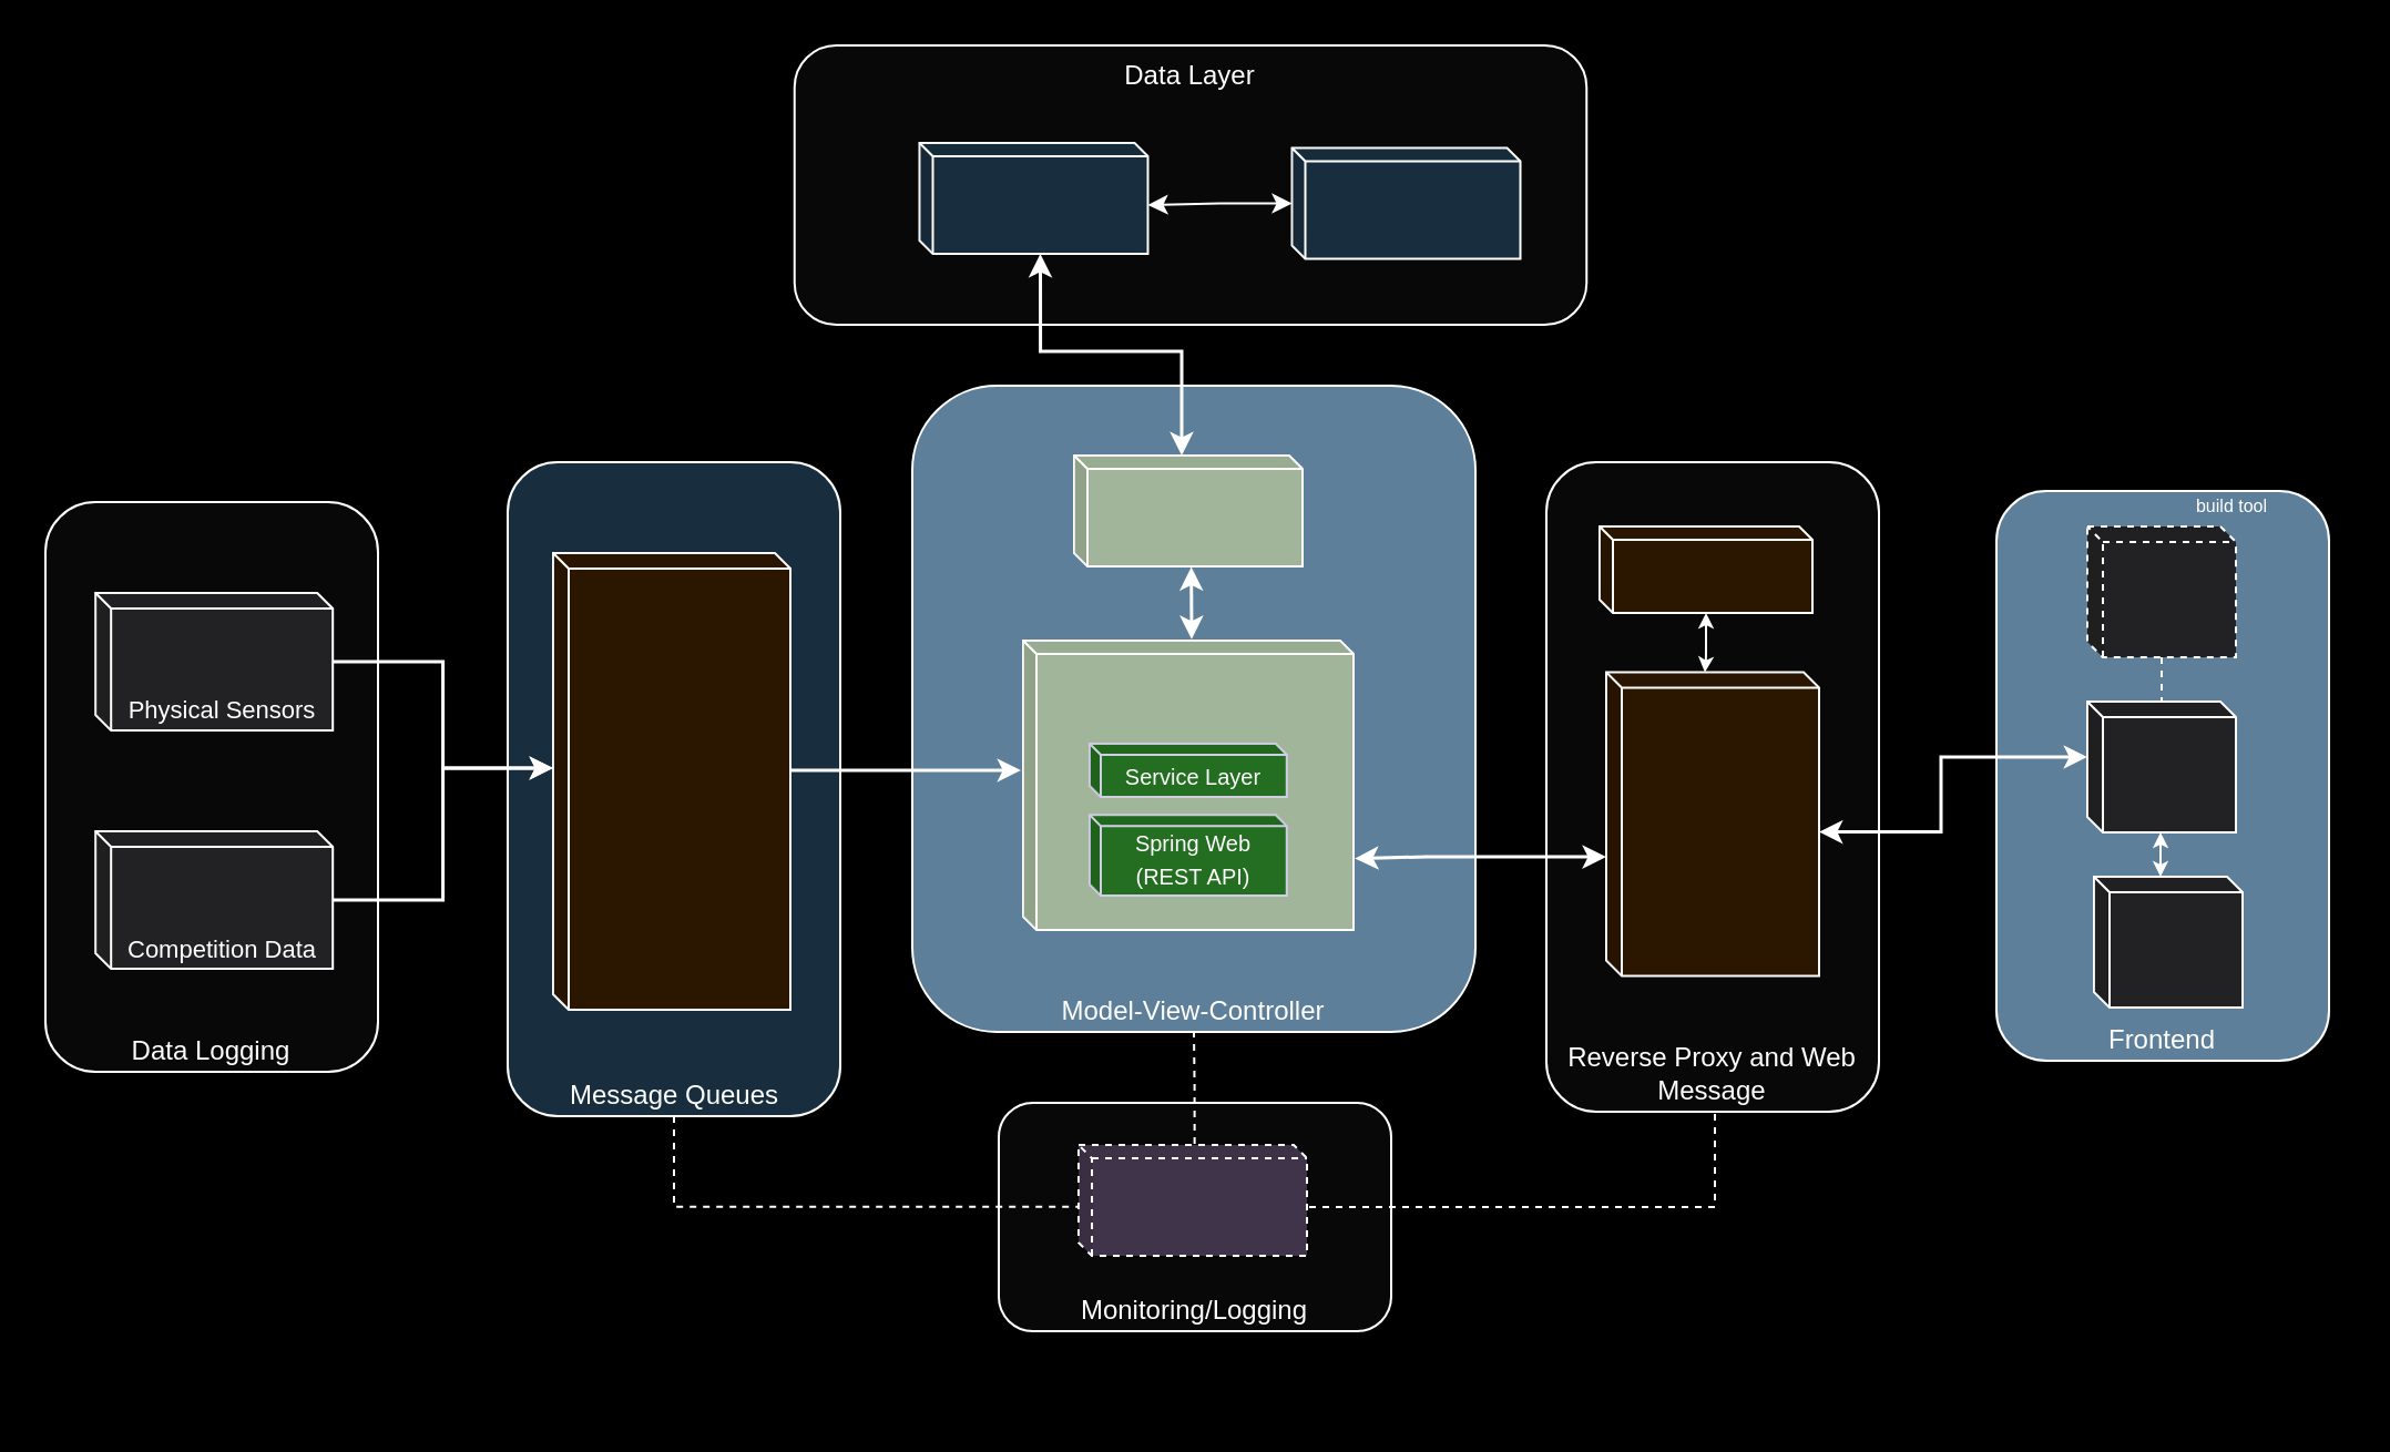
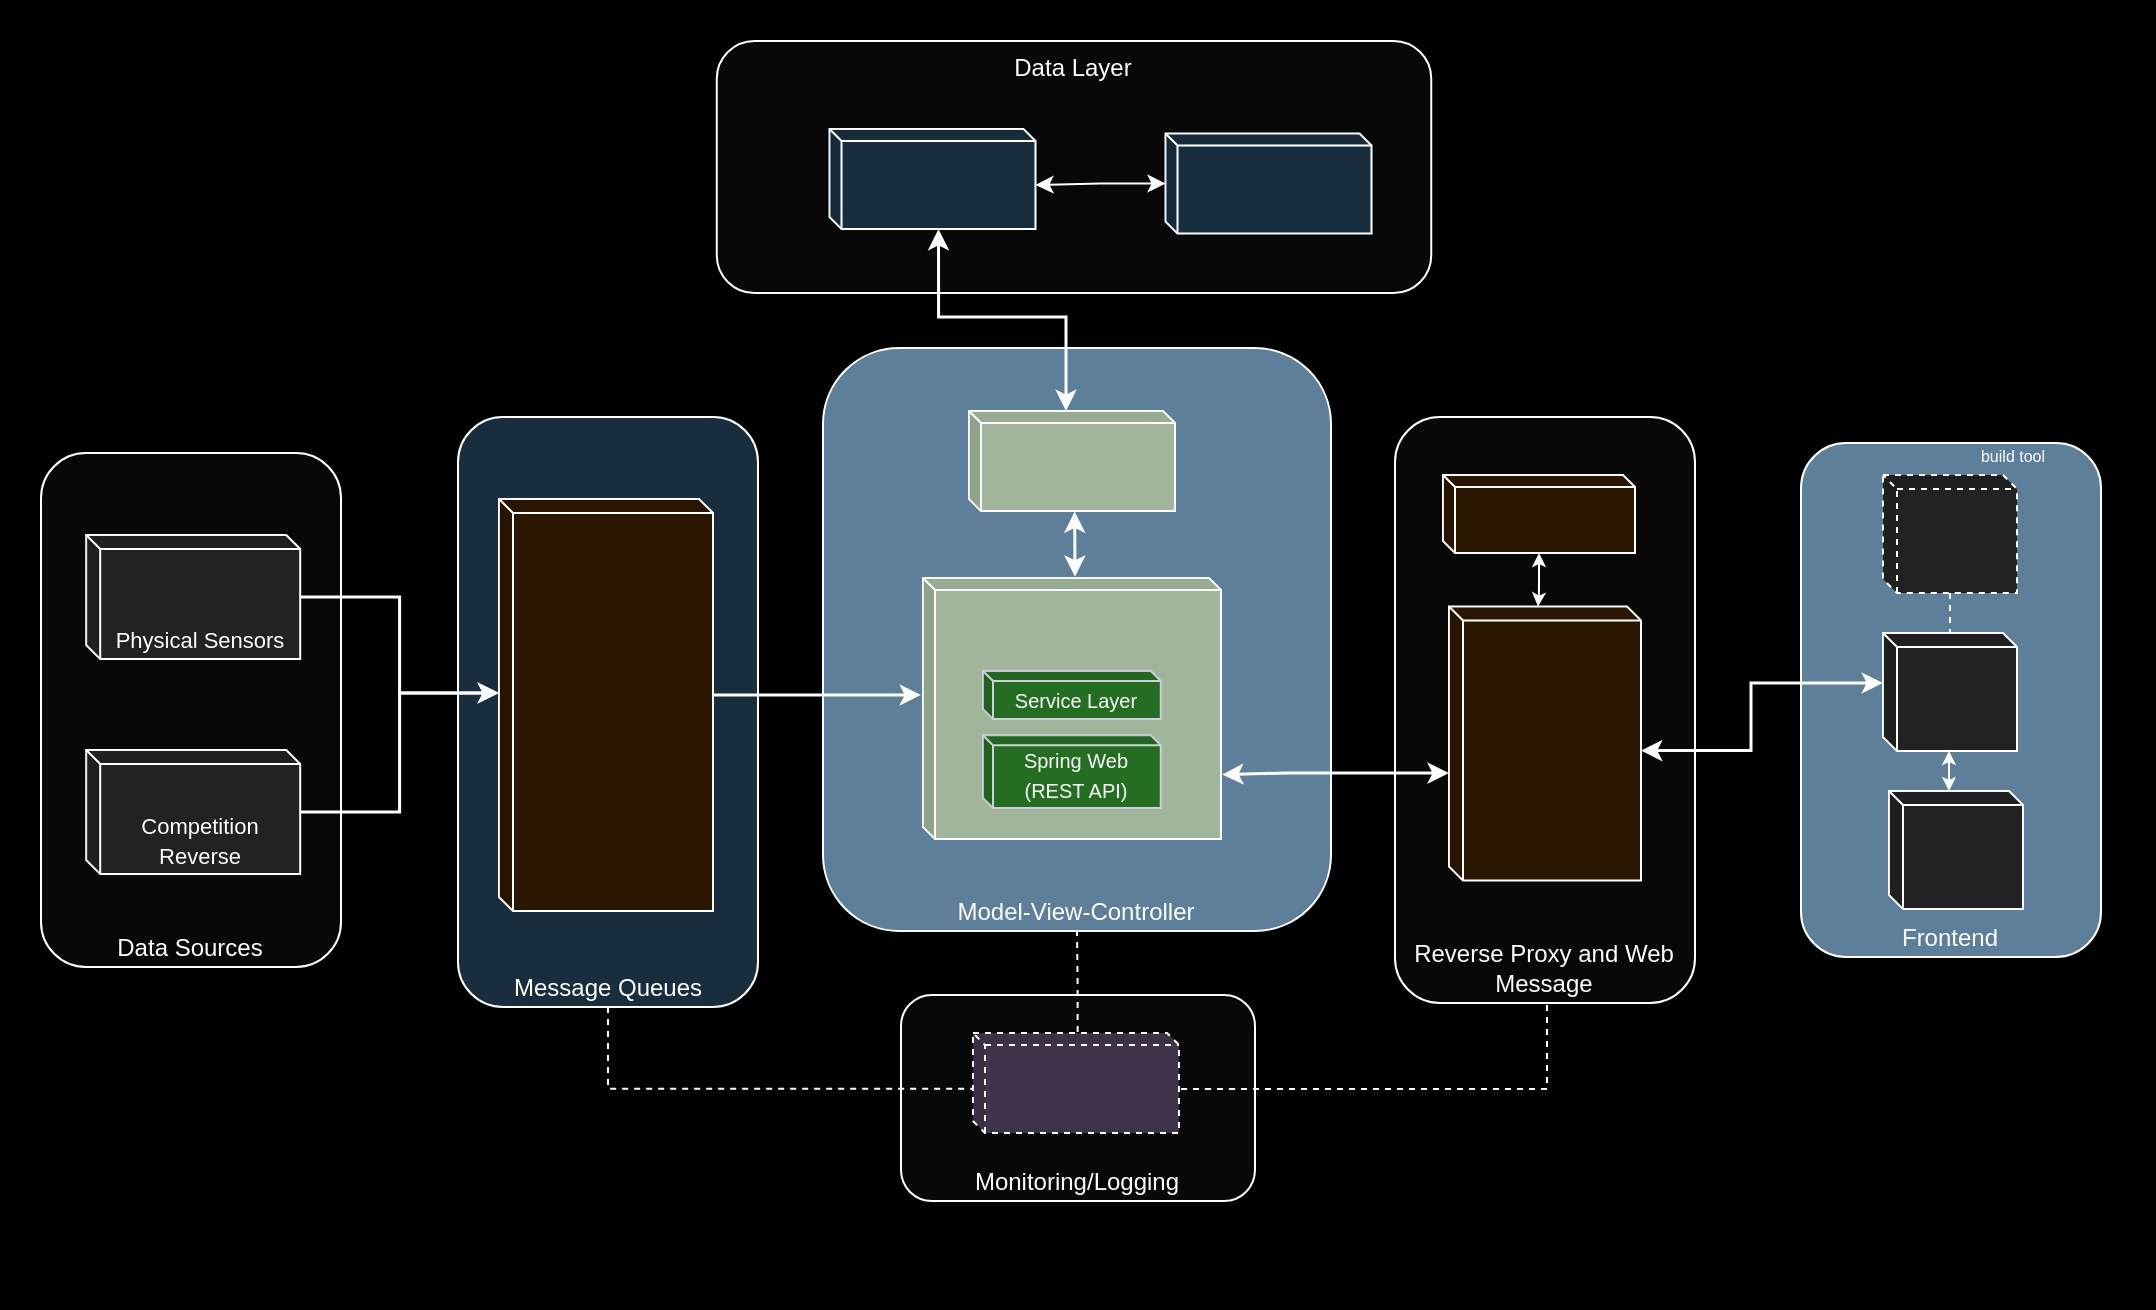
- <mxCell id="32" value="&lt;font style=&quot;font-size: 11px;&quot;&gt;Competition Data&lt;/font&gt;" style="shape=cube;whiteSpace=wrap;html=1;boundedLbl=1;backgroundOutline=1;darkOpacity=0.05;darkOpacity2=0.1;size=7;movable=1;resizable=1;rotatable=1;deletable=1;editable=1;locked=0;connectable=1;labelBackgroundColor=none;fillColor=#222224;strokeColor=#FFFFFF;fontColor=#FFFFFF;verticalAlign=bottom;" vertex="1" parent="31"><mxGeometry width="107" height="62.0" as="geometry" /></mxCell>
+ <mxCell id="32" value="&lt;font style=&quot;font-size: 11px;&quot;&gt;Competition Reverse&lt;/font&gt;" style="shape=cube;whiteSpace=wrap;html=1;boundedLbl=1;backgroundOutline=1;darkOpacity=0.05;darkOpacity2=0.1;size=7;movable=1;resizable=1;rotatable=1;deletable=1;editable=1;locked=0;connectable=1;labelBackgroundColor=none;fillColor=#222224;strokeColor=#FFFFFF;fontColor=#FFFFFF;verticalAlign=bottom;" vertex="1" parent="31"><mxGeometry width="107" height="62.0" as="geometry" /></mxCell>
- <mxCell id="27" value="Data Logging" style="rounded=1;whiteSpace=wrap;html=1;strokeColor=#FFFFFF;fontColor=#FFFFFF;fillColor=#080808;verticalAlign=bottom;" vertex="1" parent="1"><mxGeometry x="20" y="226" width="150" height="257" as="geometry" /></mxCell>
+ <mxCell id="27" value="Data Sources" style="rounded=1;whiteSpace=wrap;html=1;strokeColor=#FFFFFF;fontColor=#FFFFFF;fillColor=#080808;verticalAlign=bottom;" vertex="1" parent="1"><mxGeometry x="20" y="226" width="150" height="257" as="geometry" /></mxCell>
